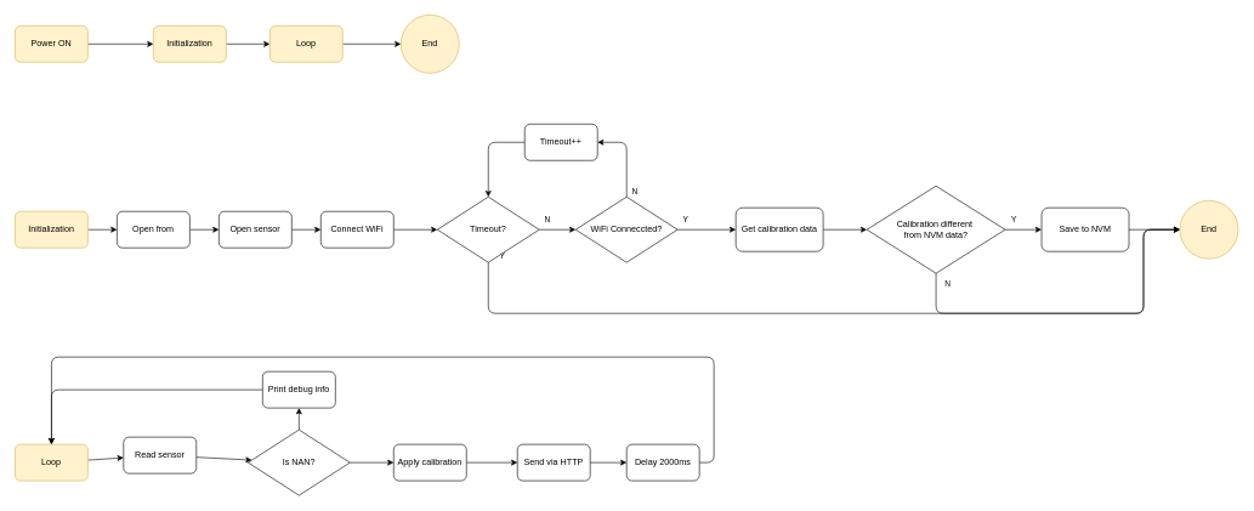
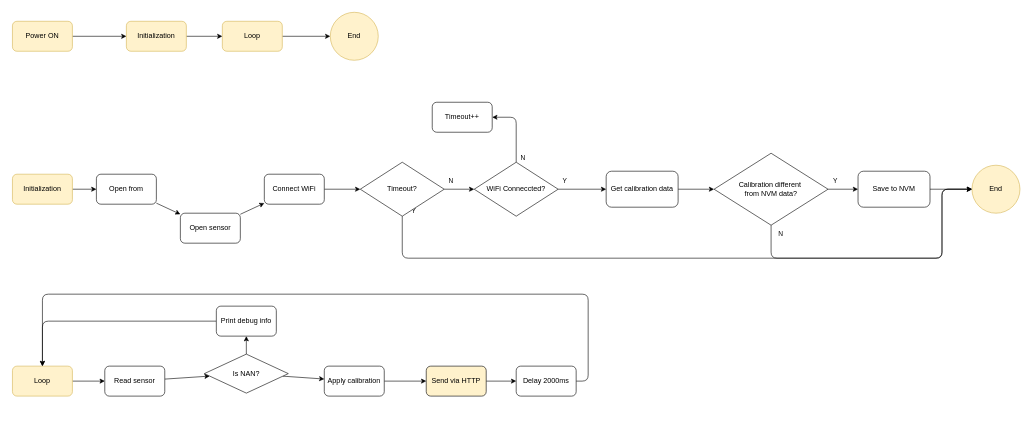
- <mxCell id="31" style="edgeStyle=none;html=1;entryX=0.5;entryY=0;entryDx=0;entryDy=0;" edge="1" parent="10" source="32" target="17"><mxGeometry relative="1" as="geometry"><Array as="points"><mxPoint x="650" y="25" /></Array></mxGeometry></mxCell>
- <mxCell id="28" value="&lt;span style=&quot;color: rgb(0, 0, 0);&quot;&gt;Open sensor&lt;/span&gt;" style="rounded=1;whiteSpace=wrap;html=1;" vertex="1" parent="10"><mxGeometry x="280" y="120" width="100" height="50" as="geometry" /></mxCell>
+ <mxCell id="28" value="&lt;span style=&quot;color: rgb(0, 0, 0);&quot;&gt;Open sensor&lt;/span&gt;" style="rounded=1;whiteSpace=wrap;html=1;" vertex="1" parent="10"><mxGeometry x="280" y="185" width="100" height="50" as="geometry" /></mxCell>
- <mxCell id="45" value="&lt;span style=&quot;color: rgb(0, 0, 0);&quot;&gt;Read sensor&lt;/span&gt;" style="rounded=1;whiteSpace=wrap;html=1;" vertex="1" parent="41"><mxGeometry x="149" y="110" width="100" height="50" as="geometry" /></mxCell>
+ <mxCell id="45" value="&lt;span style=&quot;color: rgb(0, 0, 0);&quot;&gt;Read sensor&lt;/span&gt;" style="rounded=1;whiteSpace=wrap;html=1;" vertex="1" parent="41"><mxGeometry x="154" y="120" width="100" height="50" as="geometry" /></mxCell>
- <mxCell id="48" value="Is NAN?" style="rhombus;whiteSpace=wrap;html=1;" vertex="1" parent="41"><mxGeometry x="320" y="100" width="140" height="90" as="geometry" /></mxCell>
+ <mxCell id="48" value="Is NAN?" style="rhombus;whiteSpace=wrap;html=1;" vertex="1" parent="41"><mxGeometry x="320" y="100" width="140" height="65" as="geometry" /></mxCell>
- <mxCell id="54" value="&lt;span style=&quot;color: rgb(0, 0, 0);&quot;&gt;Send via HTTP&lt;/span&gt;" style="rounded=1;whiteSpace=wrap;html=1;" vertex="1" parent="41"><mxGeometry x="690" y="120" width="100" height="50" as="geometry" /></mxCell>
+ <mxCell id="54" value="&lt;span style=&quot;color: rgb(0, 0, 0);&quot;&gt;Send via HTTP&lt;/span&gt;" style="rounded=1;whiteSpace=wrap;html=1;fillColor=#fff2cc;" vertex="1" parent="41"><mxGeometry x="690" y="120" width="100" height="50" as="geometry" /></mxCell>
